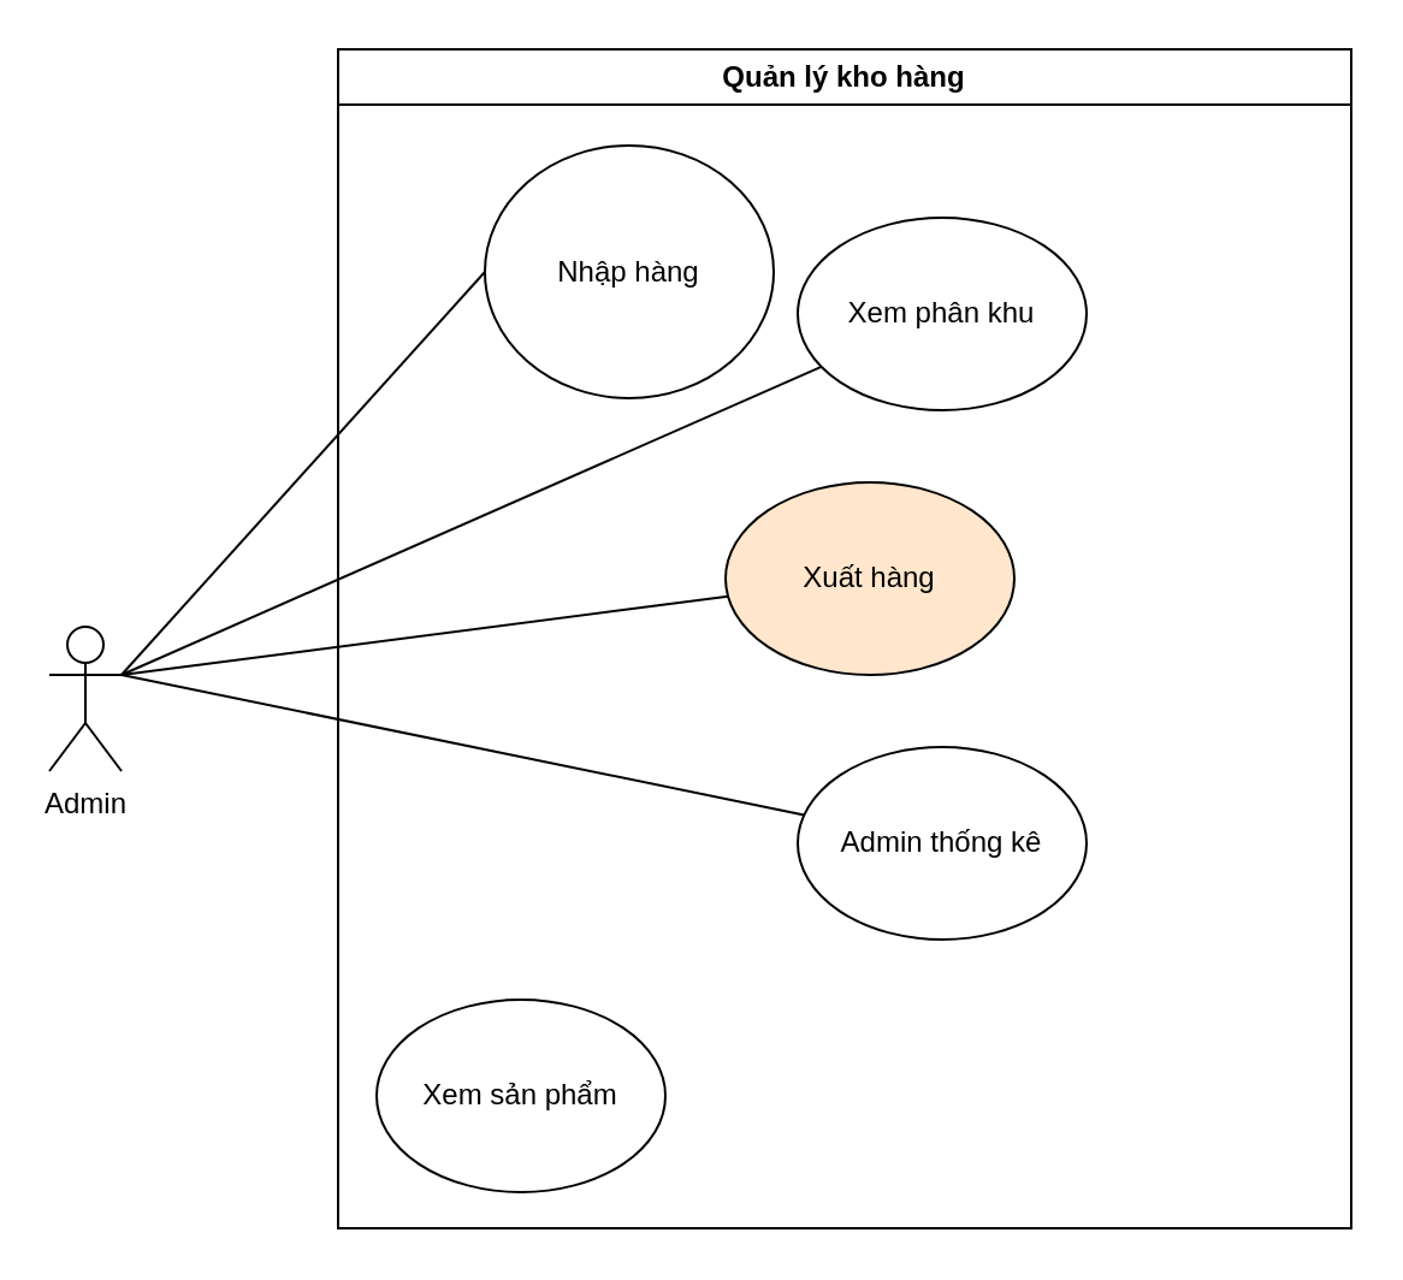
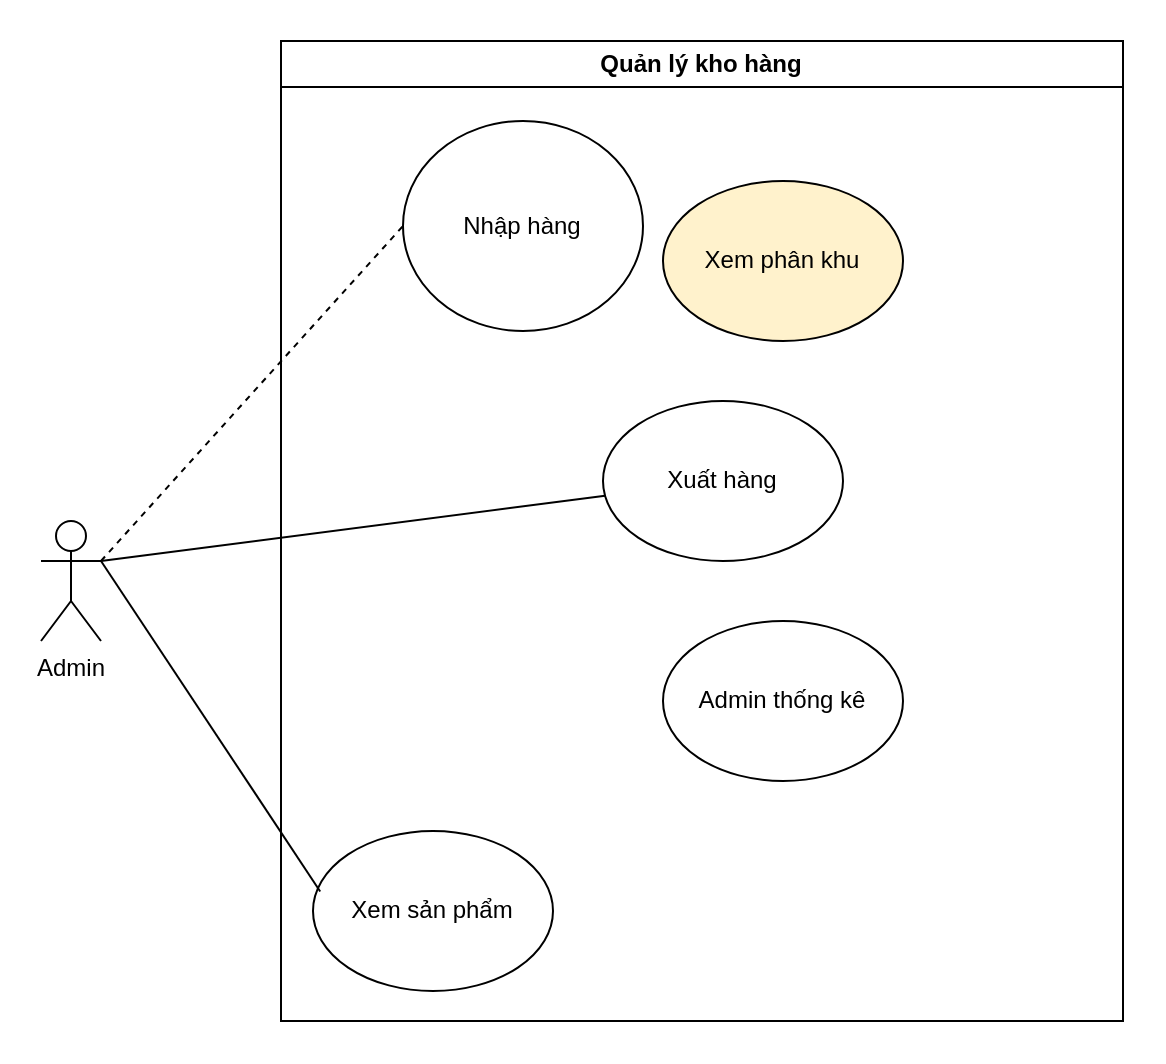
- <mxCell id="6" value="Xem phân khu" style="ellipse;whiteSpace=wrap;html=1;" vertex="1" parent="2"><mxGeometry x="191" y="70" width="120" height="80" as="geometry" /></mxCell>
+ <mxCell id="6" value="Xem phân khu" style="ellipse;whiteSpace=wrap;html=1;fillColor=#fff2cc;" vertex="1" parent="2"><mxGeometry x="191" y="70" width="120" height="80" as="geometry" /></mxCell>
- <mxCell id="11" style="edgeStyle=none;rounded=0;orthogonalLoop=1;jettySize=auto;html=1;exitX=1;exitY=0.333;exitDx=0;exitDy=0;exitPerimeter=0;startArrow=none;startFill=0;endArrow=none;endFill=0;" edge="1" parent="1" source="13" target="6"><mxGeometry relative="1" as="geometry" /></mxCell>
- <mxCell id="8" style="rounded=0;orthogonalLoop=1;jettySize=auto;html=1;exitX=1;exitY=0.333;exitDx=0;exitDy=0;exitPerimeter=0;entryX=0;entryY=0.5;entryDx=0;entryDy=0;endArrow=none;endFill=0;" edge="1" parent="1" source="13" target="3"><mxGeometry relative="1" as="geometry" /></mxCell>
+ <mxCell id="8" style="rounded=0;orthogonalLoop=1;jettySize=auto;html=1;exitX=1;exitY=0.333;exitDx=0;exitDy=0;exitPerimeter=0;entryX=0;entryY=0.5;entryDx=0;entryDy=0;endArrow=none;endFill=0;dashed=1;" edge="1" parent="1" source="13" target="3"><mxGeometry relative="1" as="geometry" /></mxCell>
- <mxCell id="4" value="Xuất hàng" style="ellipse;whiteSpace=wrap;html=1;fillColor=#ffe6cc;" vertex="1" parent="2"><mxGeometry x="161" y="180" width="120" height="80" as="geometry" /></mxCell>
+ <mxCell id="4" value="Xuất hàng" style="ellipse;whiteSpace=wrap;html=1;" vertex="1" parent="2"><mxGeometry x="161" y="180" width="120" height="80" as="geometry" /></mxCell>
- <mxCell id="12" style="edgeStyle=none;rounded=0;orthogonalLoop=1;jettySize=auto;html=1;exitX=1;exitY=0.333;exitDx=0;exitDy=0;exitPerimeter=0;startArrow=none;startFill=0;endArrow=none;endFill=0;" edge="1" parent="1" source="13" target="7"><mxGeometry relative="1" as="geometry" /></mxCell>
+ <mxCell id="9" style="edgeStyle=none;rounded=0;orthogonalLoop=1;jettySize=auto;html=1;exitX=1;exitY=0.333;exitDx=0;exitDy=0;exitPerimeter=0;entryX=0.03;entryY=0.378;entryDx=0;entryDy=0;entryPerimeter=0;startArrow=none;startFill=0;endArrow=none;endFill=0;" edge="1" parent="1" source="13" target="5"><mxGeometry relative="1" as="geometry" /></mxCell>
